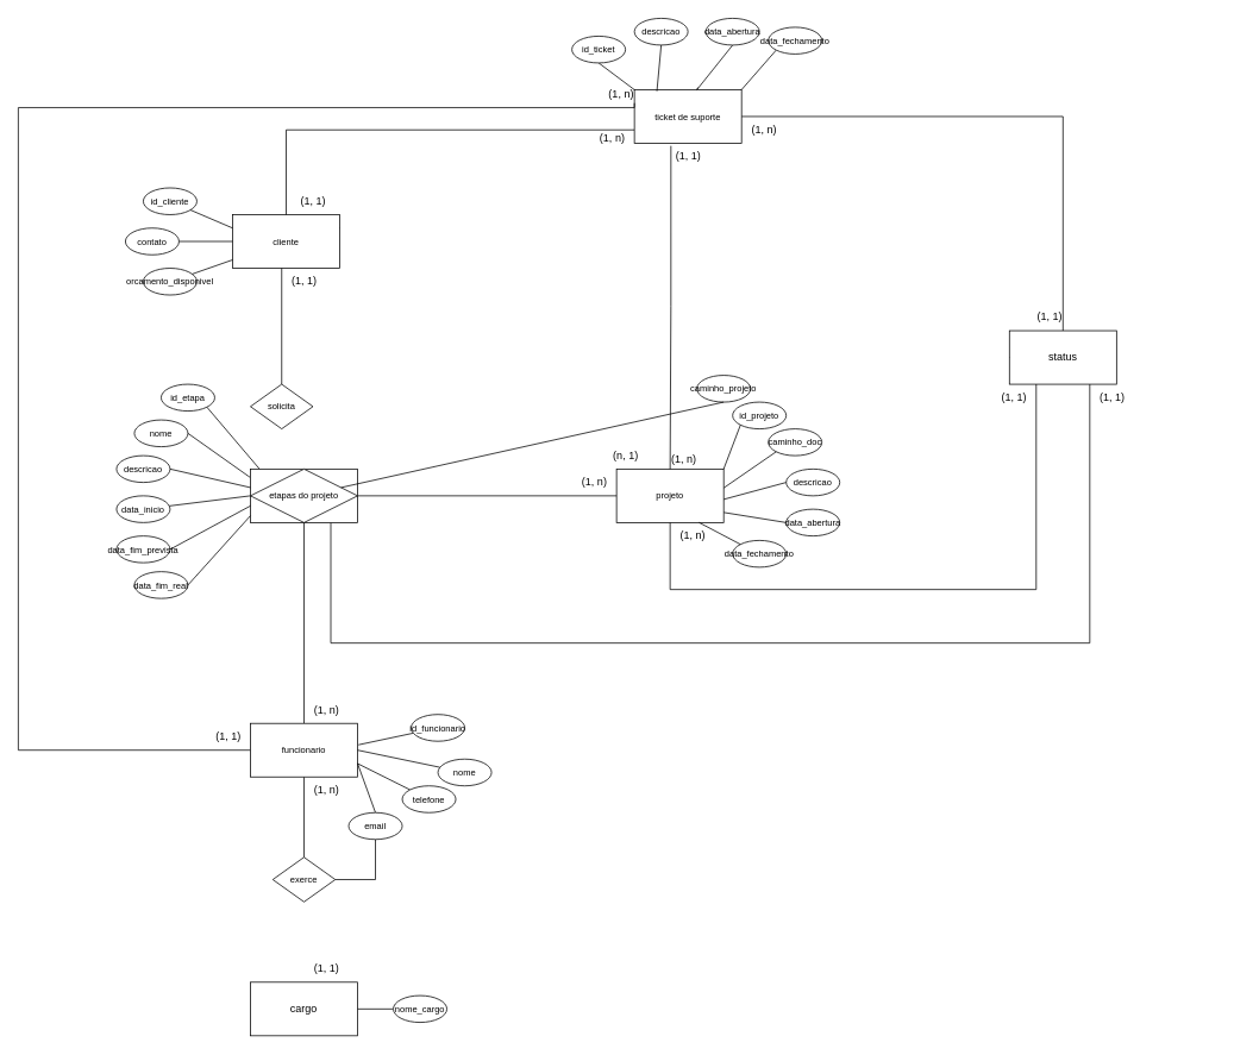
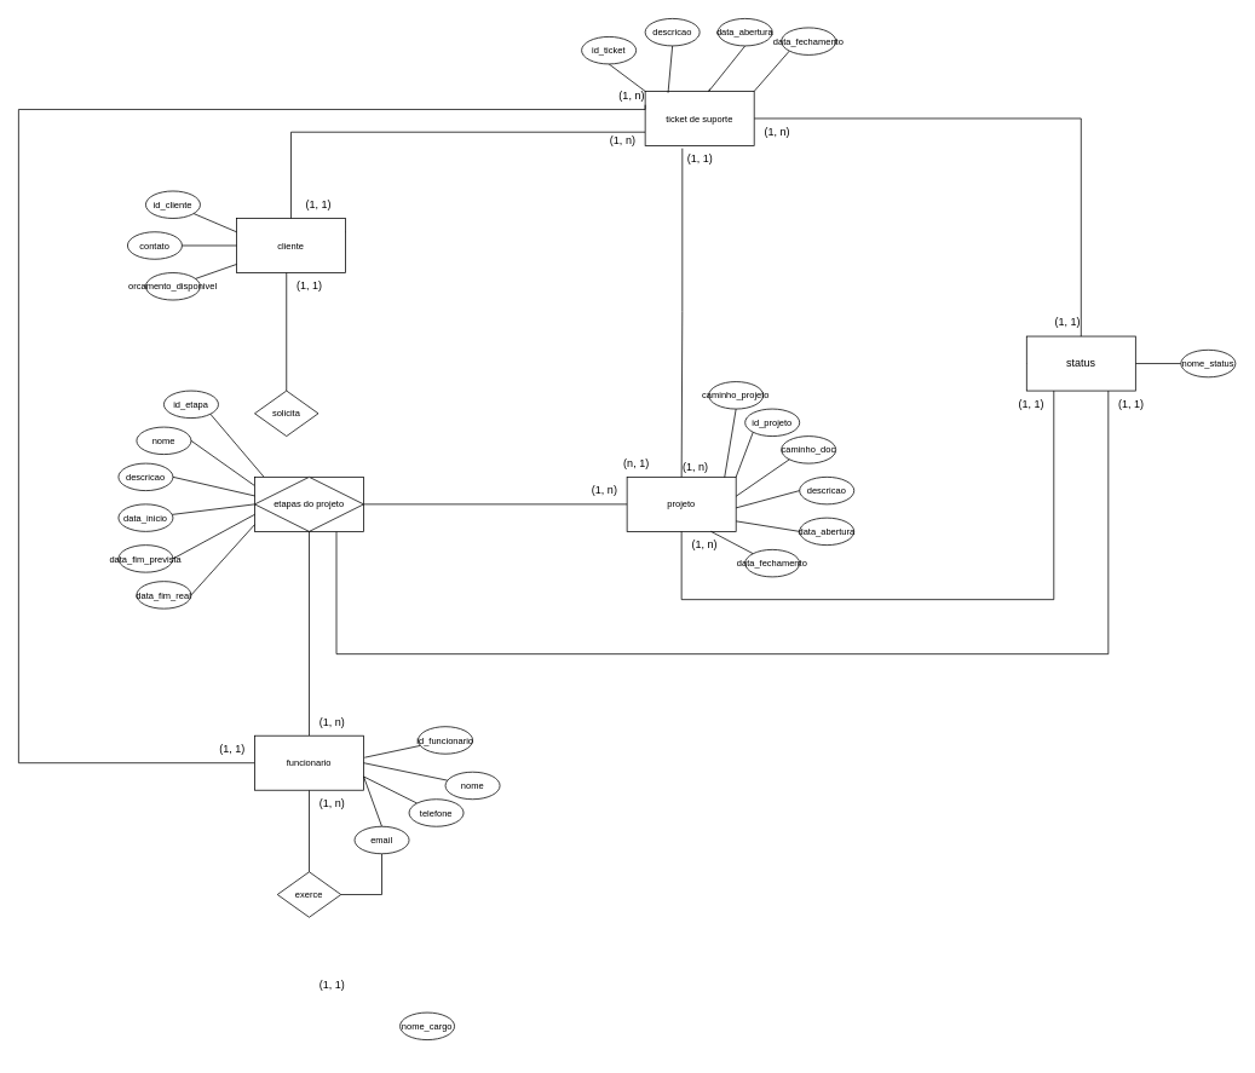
+ <mxCell id="81" style="edgeStyle=orthogonalEdgeStyle;rounded=0;orthogonalLoop=1;jettySize=auto;html=1;entryX=0;entryY=0.5;entryDx=0;entryDy=0;endArrow=none;startFill=0;" parent="1" source="82" target="83" edge="1"><mxGeometry relative="1" as="geometry" /></mxCell>
+ <mxCell id="83" value="&lt;font style=&quot;font-size: 10px;&quot;&gt;nome_status&lt;/font&gt;" style="ellipse;whiteSpace=wrap;html=1;" parent="1" vertex="1"><mxGeometry x="1300" y="385" width="60" height="30" as="geometry" /></mxCell>
- <mxCell id="61" style="rounded=0;orthogonalLoop=1;jettySize=auto;html=1;exitX=0.5;exitY=1;exitDx=0;exitDy=0;endArrow=none;startFill=0;" parent="1" source="40" target="18" edge="1"><mxGeometry relative="1" as="geometry" /></mxCell>
+ <mxCell id="61" style="rounded=0;orthogonalLoop=1;jettySize=auto;html=1;exitX=0.5;exitY=1;exitDx=0;exitDy=0;entryX=0.895;entryY=0.006;entryDx=0;entryDy=0;entryPerimeter=0;endArrow=none;startFill=0;" parent="1" source="40" target="8" edge="1"><mxGeometry relative="1" as="geometry" /></mxCell>
- <mxCell id="2" value="cargo" style="rounded=0;whiteSpace=wrap;html=1;" parent="1" vertex="1"><mxGeometry x="280" y="1100" width="120" height="60" as="geometry" /></mxCell>
- <mxCell id="56" style="rounded=0;orthogonalLoop=1;jettySize=auto;html=1;entryX=1;entryY=0.5;entryDx=0;entryDy=0;endArrow=none;startFill=0;" parent="1" source="57" target="2" edge="1"><mxGeometry relative="1" as="geometry" /></mxCell>
